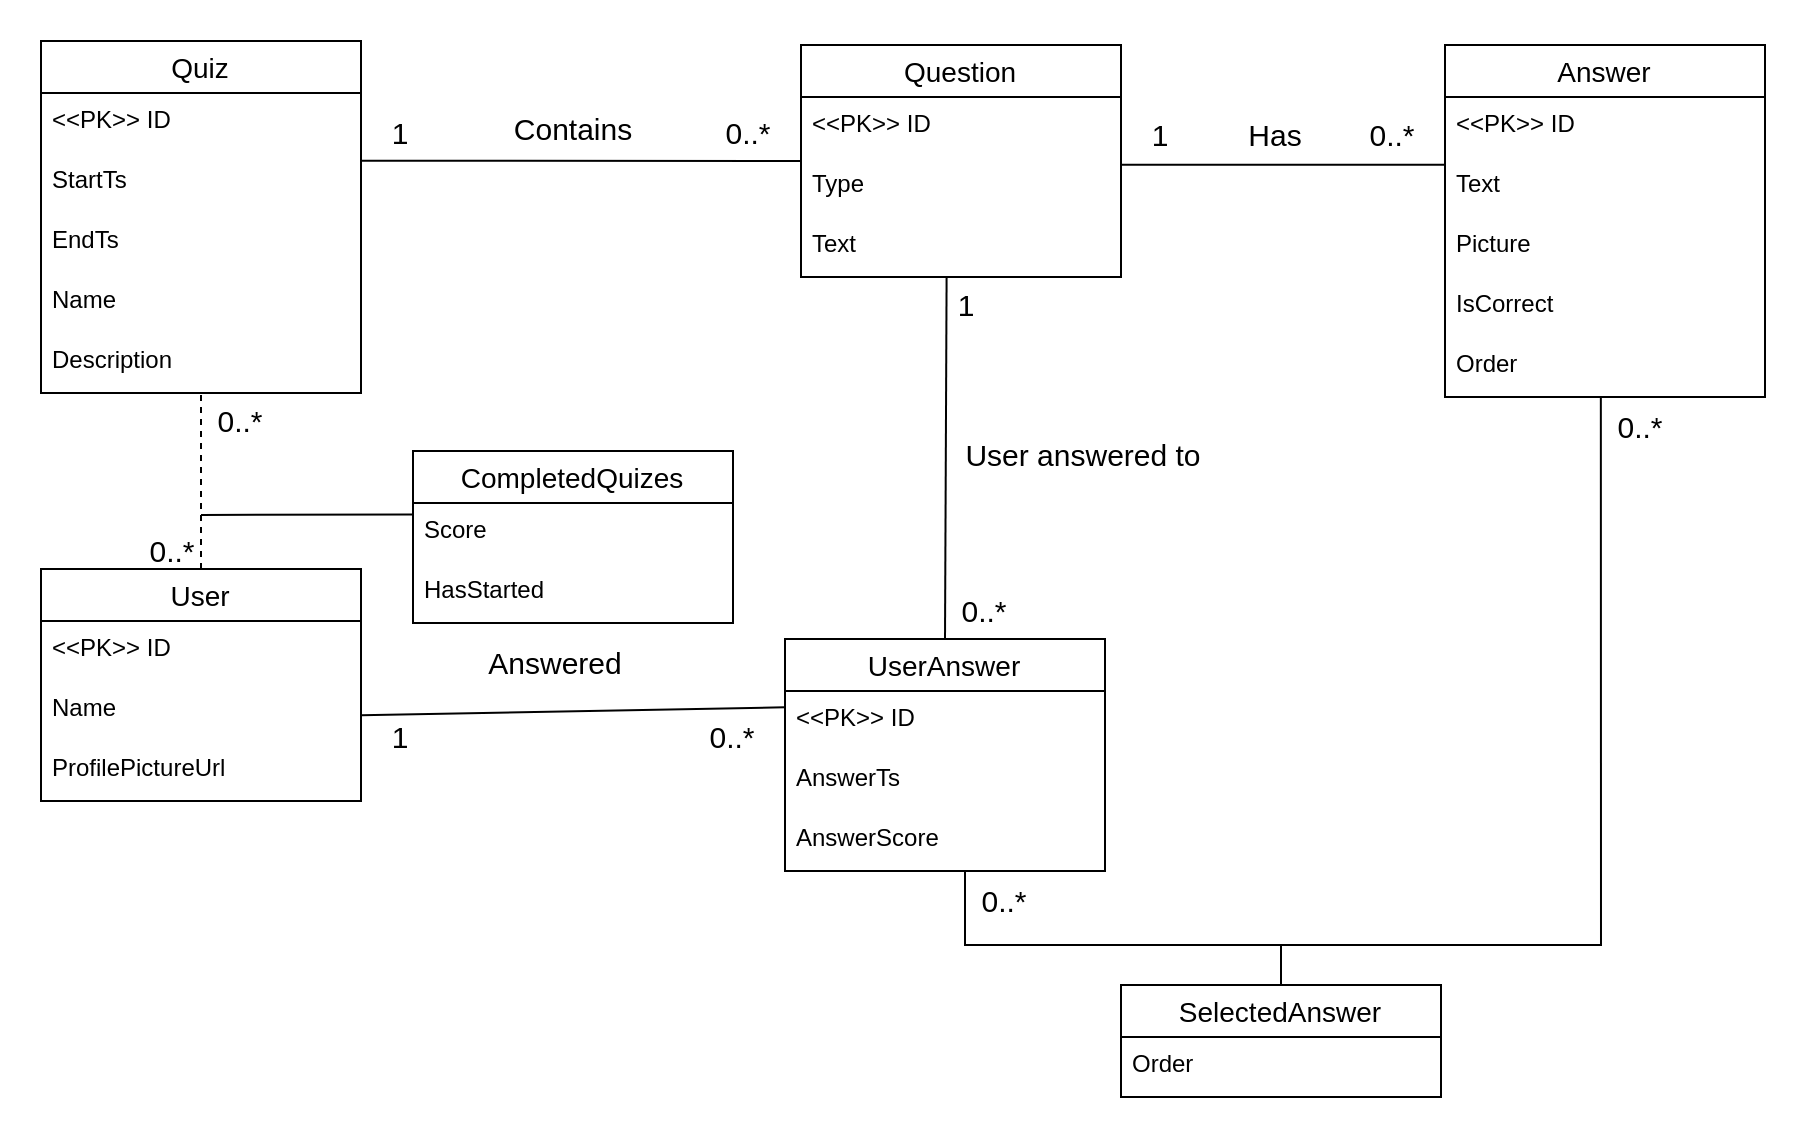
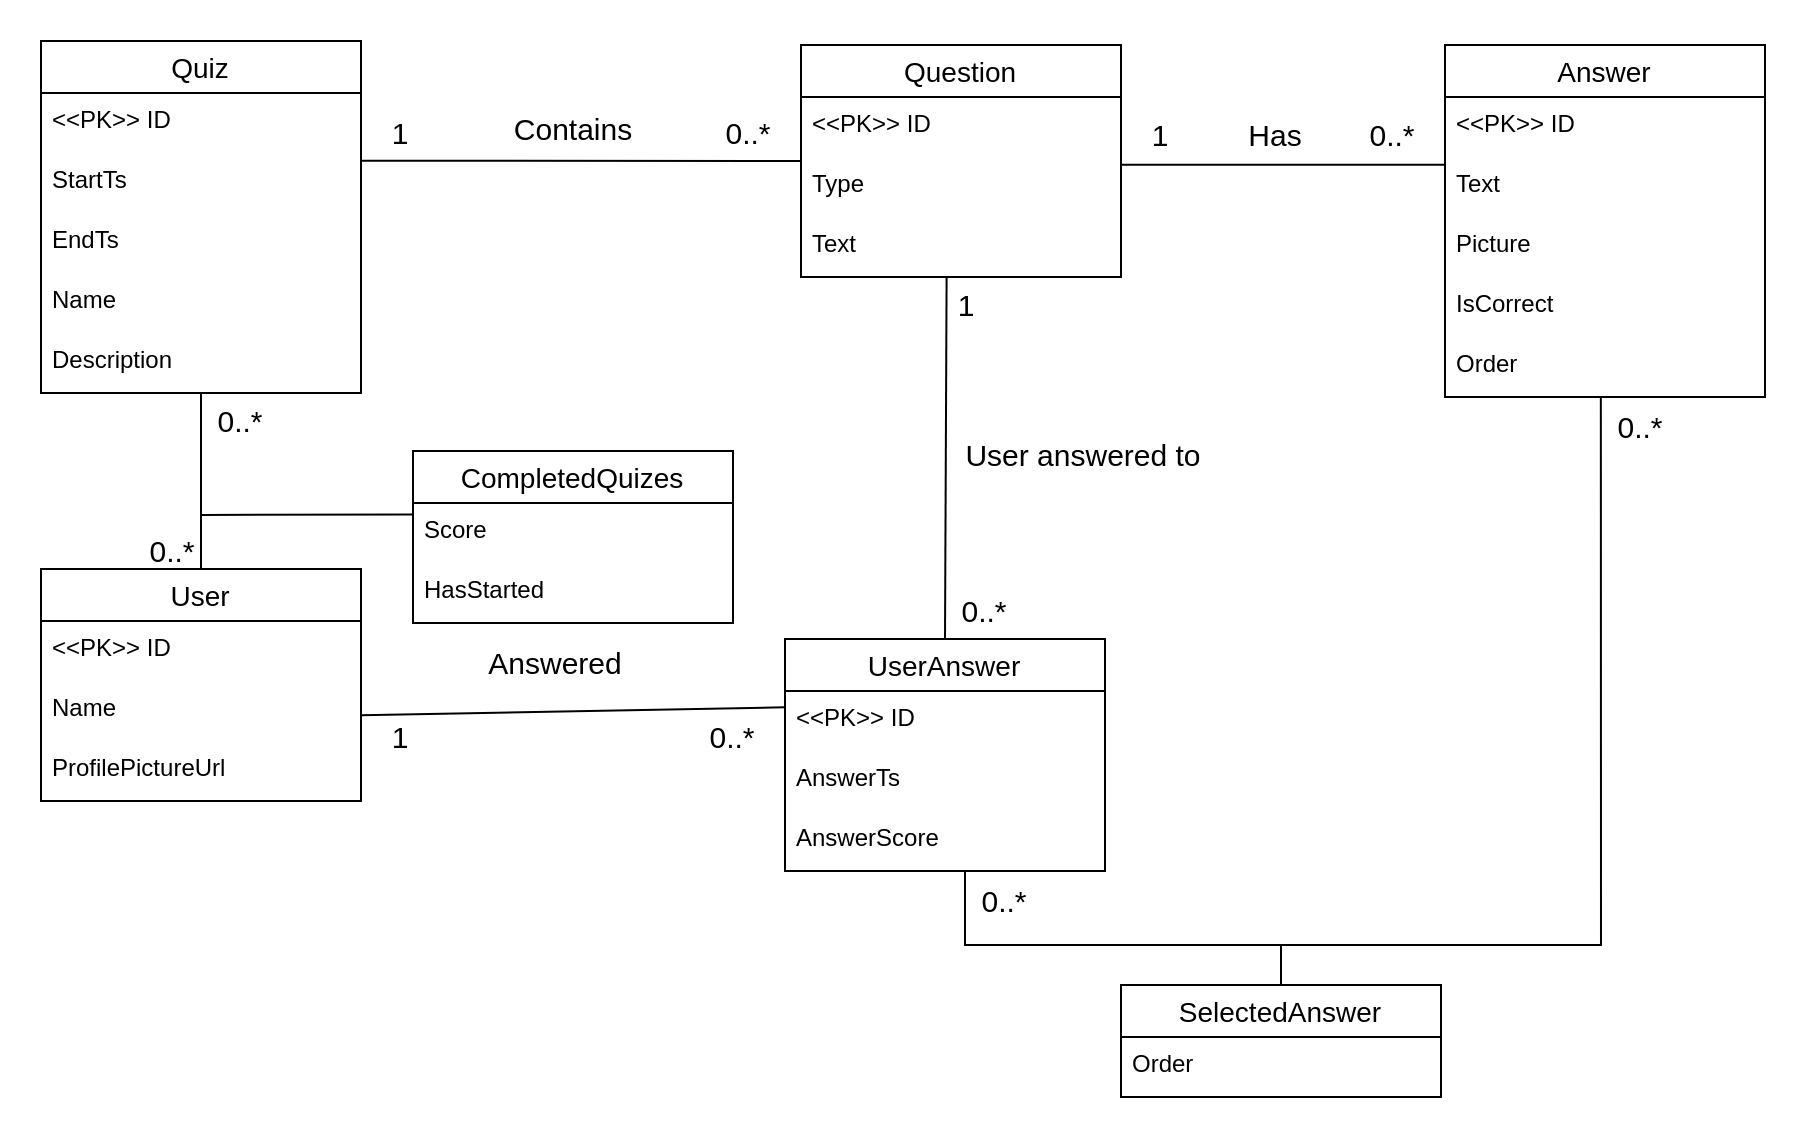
- <mxCell id="48" value="" style="endArrow=none;html=1;rounded=0;entryX=0.5;entryY=1.006;entryDx=0;entryDy=0;entryPerimeter=0;exitX=0.5;exitY=0;exitDx=0;exitDy=0;dashed=1;" parent="1" source="12" target="21" edge="1"><mxGeometry width="50" height="50" relative="1" as="geometry"><mxPoint x="70" y="282" as="sourcePoint" /><mxPoint x="120" y="232" as="targetPoint" /></mxGeometry></mxCell>
+ <mxCell id="48" value="" style="endArrow=none;html=1;rounded=0;entryX=0.5;entryY=1.006;entryDx=0;entryDy=0;entryPerimeter=0;exitX=0.5;exitY=0;exitDx=0;exitDy=0;" parent="1" source="12" target="21" edge="1"><mxGeometry width="50" height="50" relative="1" as="geometry"><mxPoint x="70" y="282" as="sourcePoint" /><mxPoint x="120" y="232" as="targetPoint" /></mxGeometry></mxCell>
